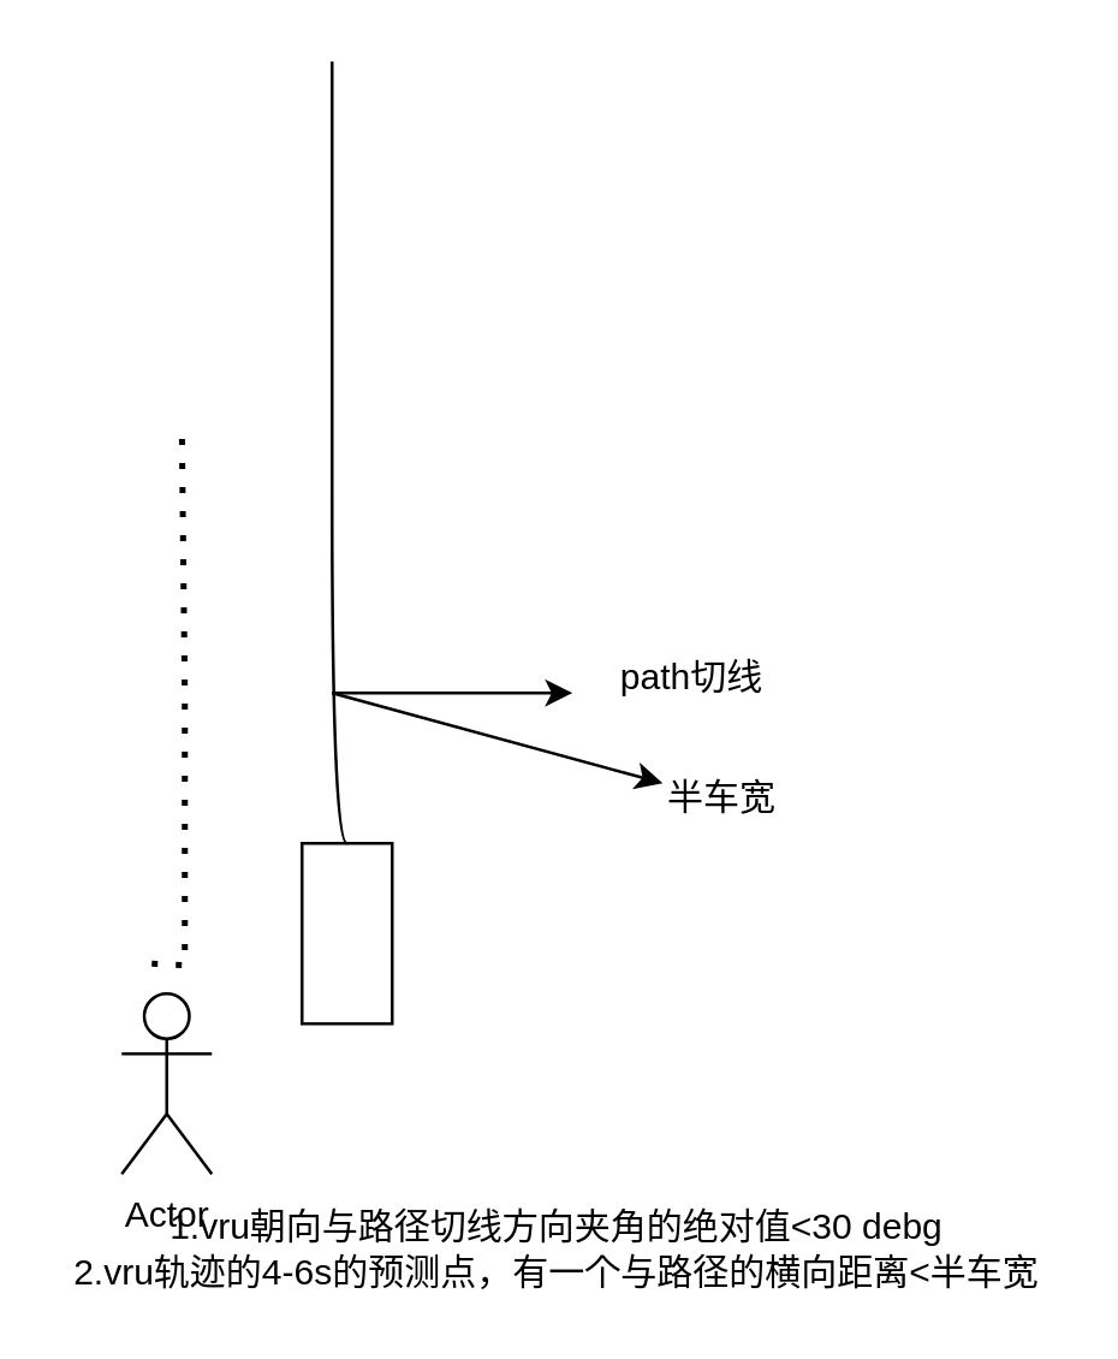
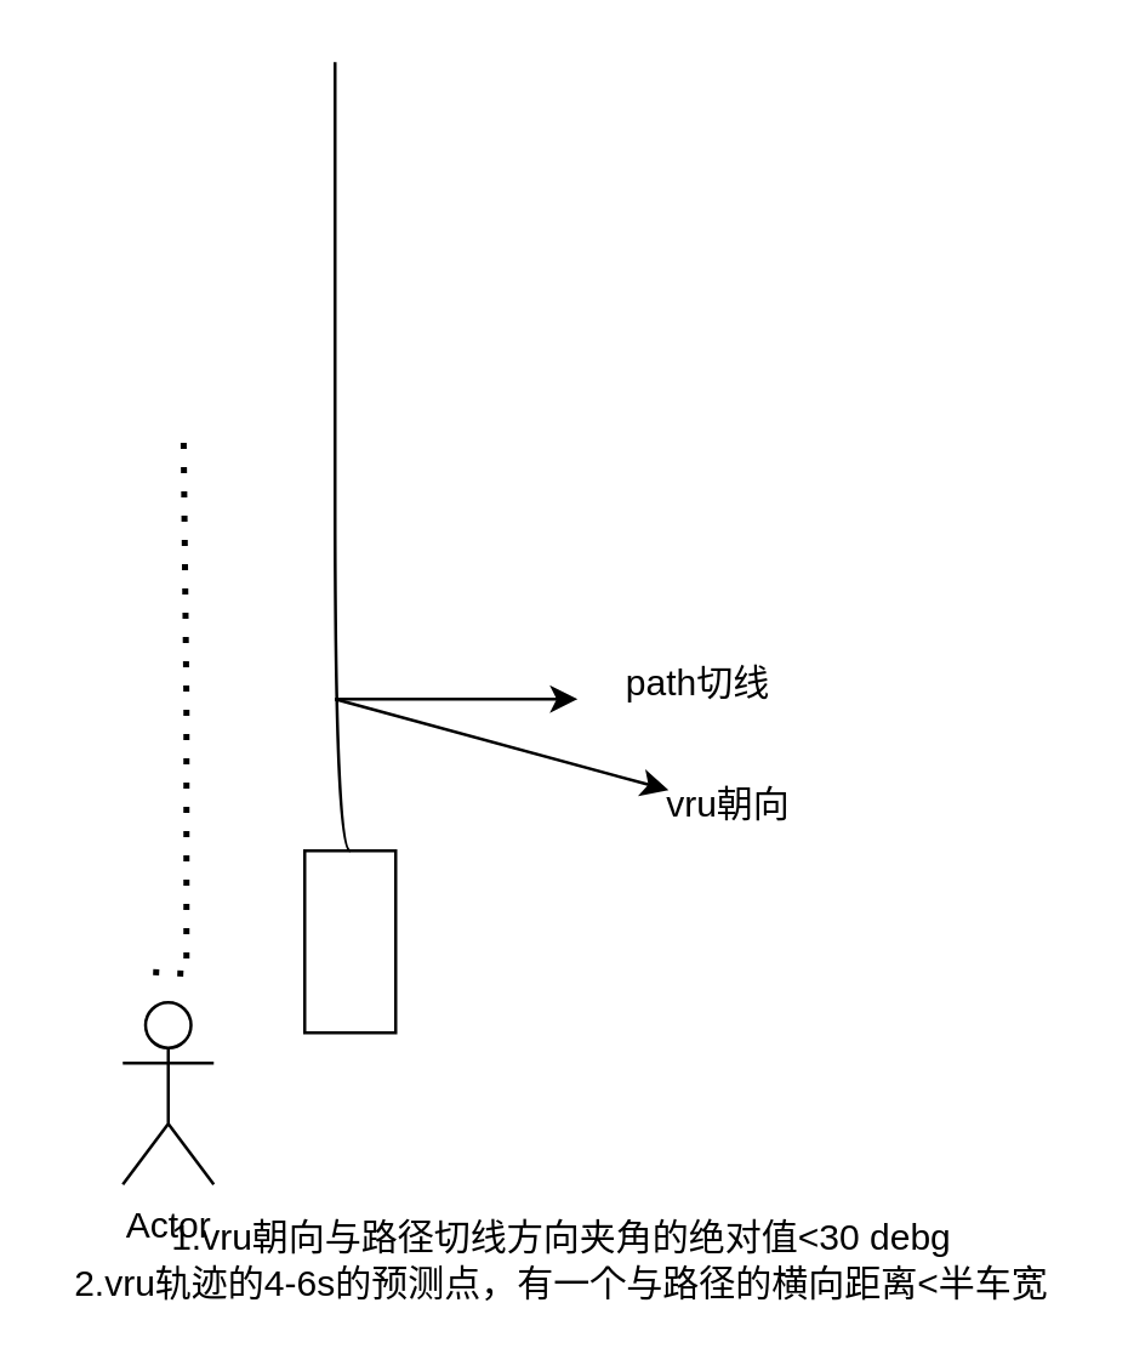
- <mxCell id="8" value="半车宽" style="text;html=1;strokeColor=none;fillColor=none;align=center;verticalAlign=middle;whiteSpace=wrap;rounded=0;" vertex="1" parent="1"><mxGeometry x="210" y="250" width="60" height="30" as="geometry" /></mxCell>
+ <mxCell id="8" value="vru朝向" style="text;html=1;strokeColor=none;fillColor=none;align=center;verticalAlign=middle;whiteSpace=wrap;rounded=0;" vertex="1" parent="1"><mxGeometry x="210" y="250" width="60" height="30" as="geometry" /></mxCell>
